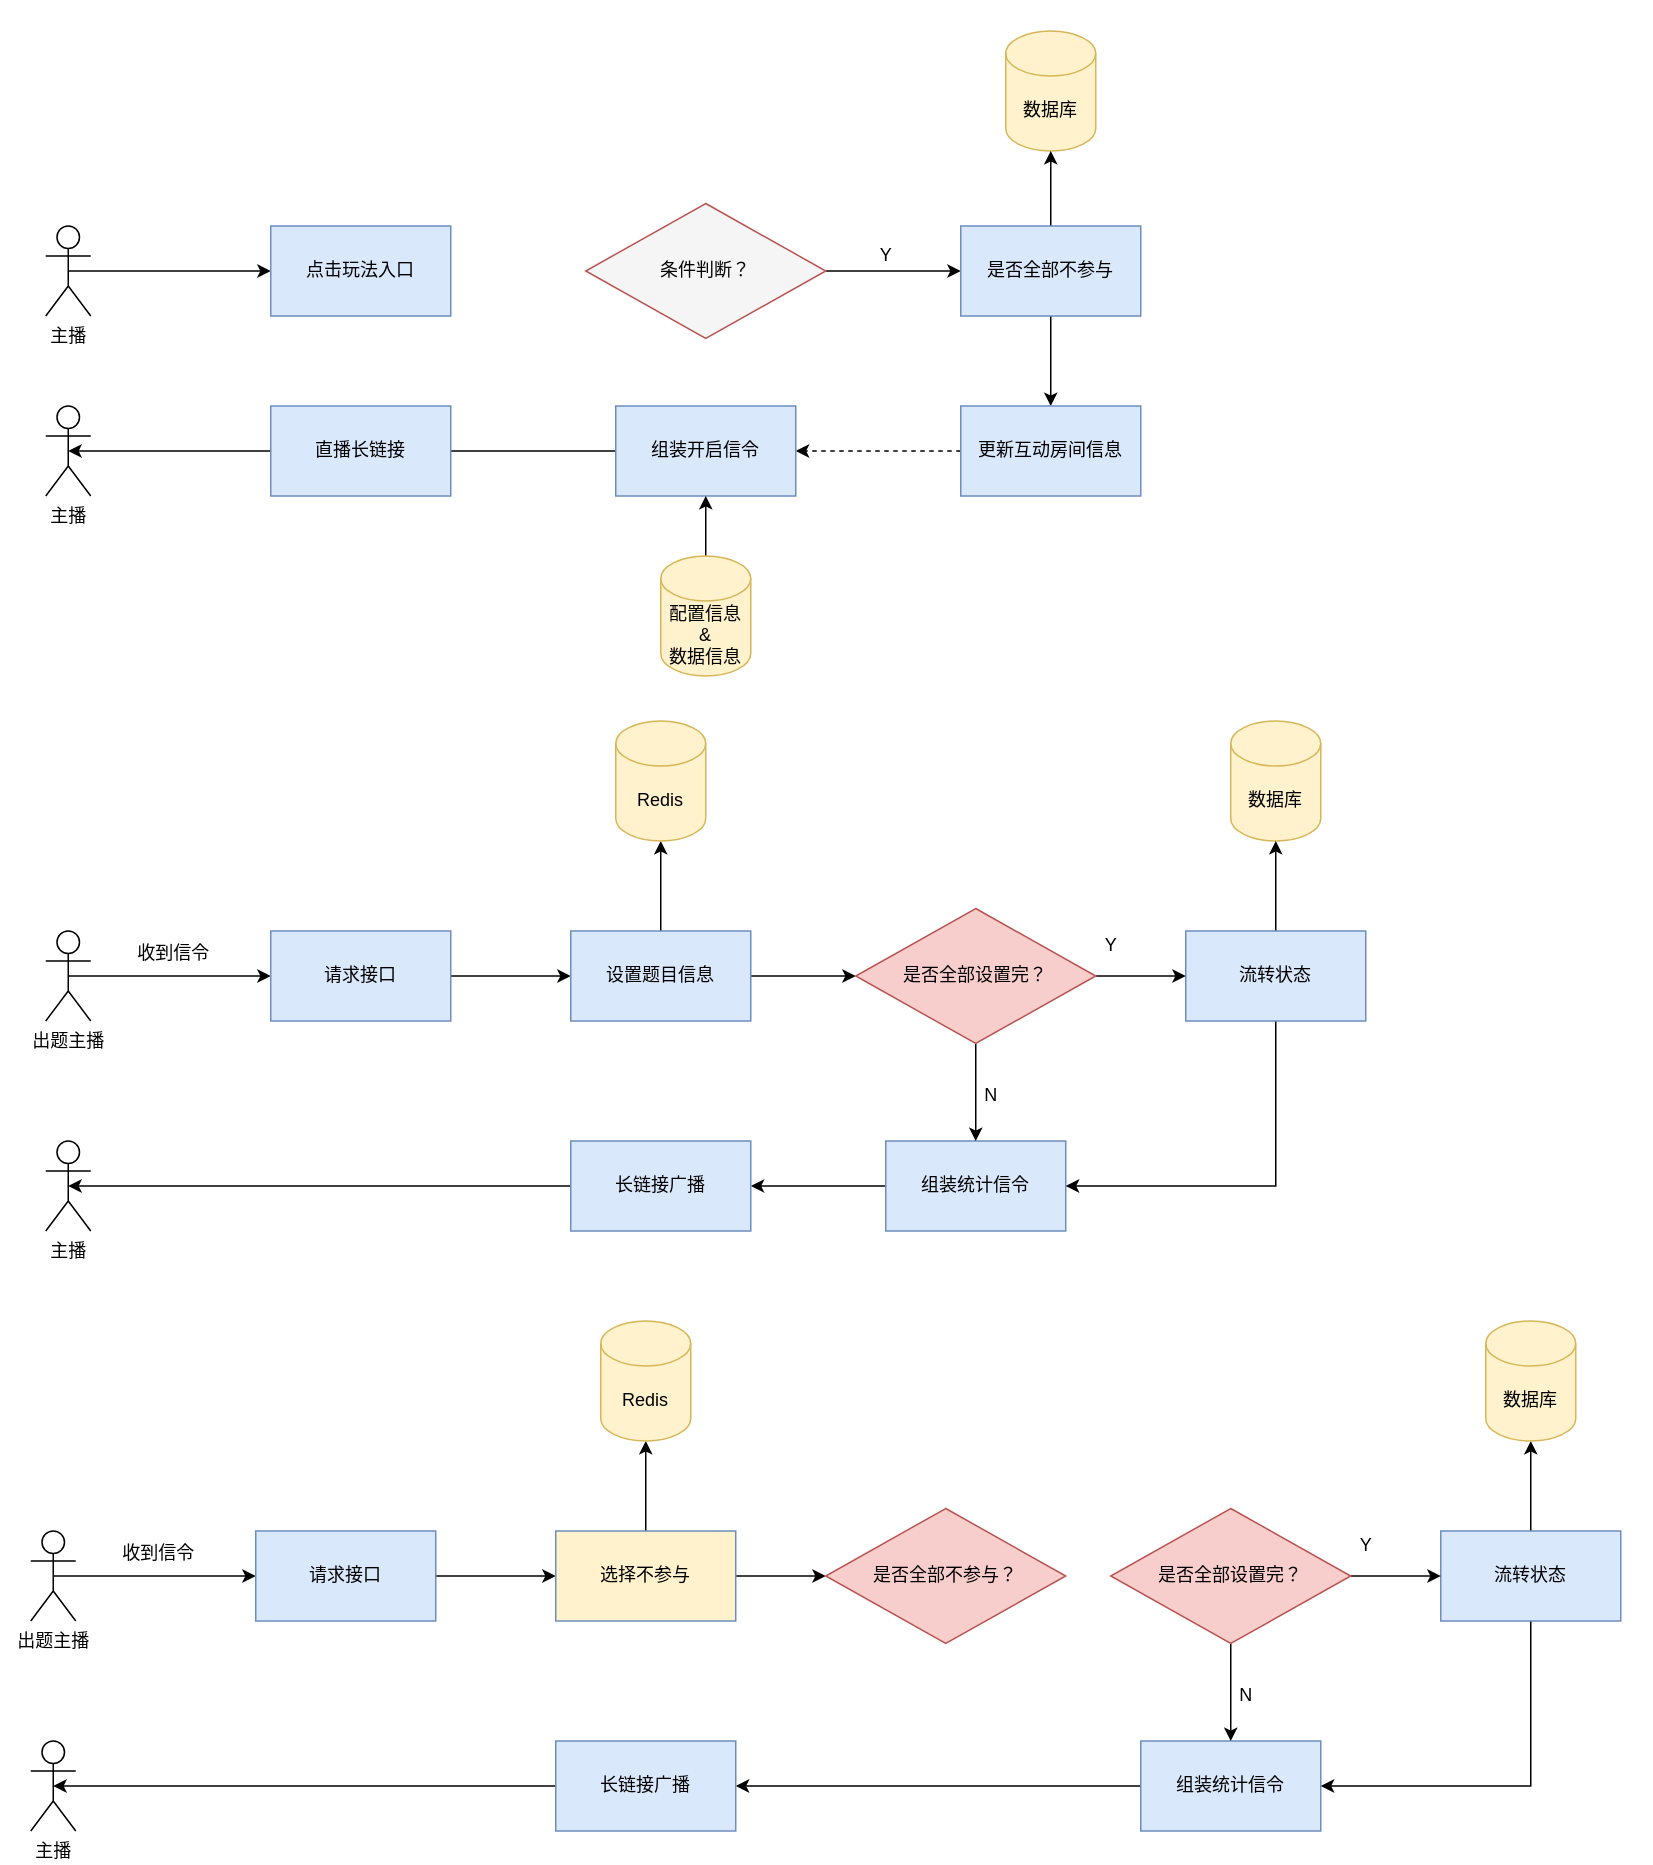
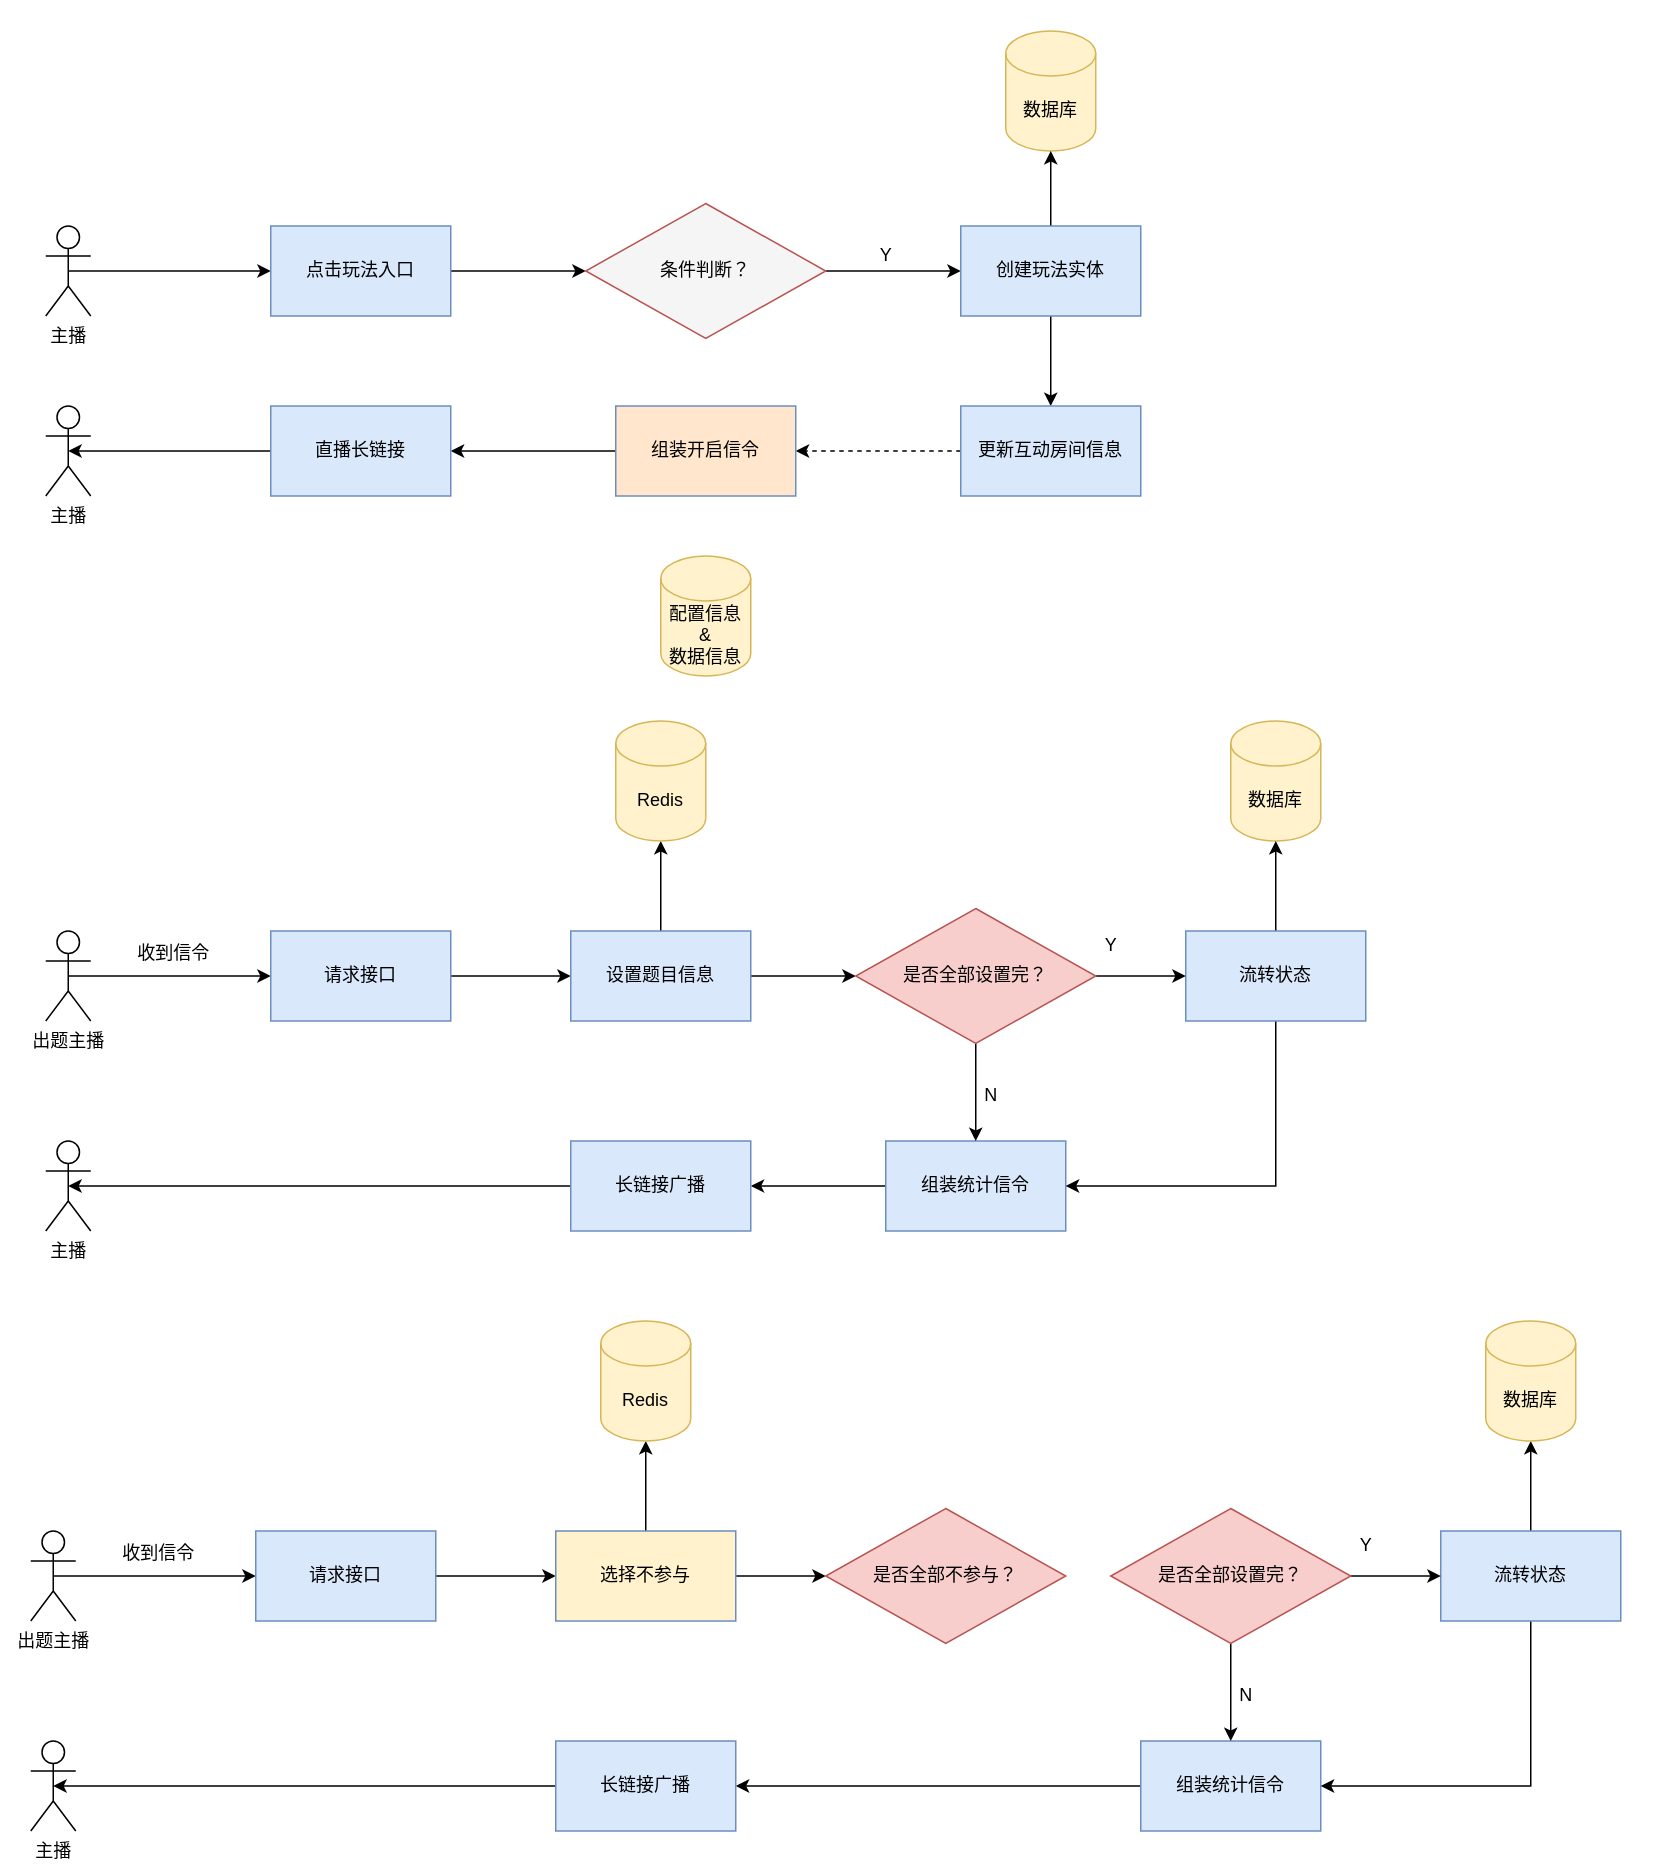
+ <mxCell id="4" style="edgeStyle=orthogonalEdgeStyle;rounded=0;orthogonalLoop=1;jettySize=auto;html=1;exitX=1;exitY=0.5;exitDx=0;exitDy=0;entryX=0;entryY=0.5;entryDx=0;entryDy=0;" edge="1" parent="1" source="5" target="8"><mxGeometry relative="1" as="geometry" /></mxCell>
- <mxCell id="11" value="是否全部不参与" style="rounded=0;whiteSpace=wrap;html=1;fillColor=#dae8fc;strokeColor=#6c8ebf;" vertex="1" parent="1"><mxGeometry x="640" y="150" width="120" height="60" as="geometry" /></mxCell>
+ <mxCell id="11" value="创建玩法实体" style="rounded=0;whiteSpace=wrap;html=1;fillColor=#dae8fc;strokeColor=#6c8ebf;" vertex="1" parent="1"><mxGeometry x="640" y="150" width="120" height="60" as="geometry" /></mxCell>
- <mxCell id="14" style="edgeStyle=orthogonalEdgeStyle;rounded=0;orthogonalLoop=1;jettySize=auto;html=1;exitX=0;exitY=0.5;exitDx=0;exitDy=0;entryX=1;entryY=0.5;entryDx=0;entryDy=0;endArrow=none;" edge="1" parent="1" source="15" target="20"><mxGeometry relative="1" as="geometry" /></mxCell>
+ <mxCell id="14" style="edgeStyle=orthogonalEdgeStyle;rounded=0;orthogonalLoop=1;jettySize=auto;html=1;exitX=0;exitY=0.5;exitDx=0;exitDy=0;entryX=1;entryY=0.5;entryDx=0;entryDy=0;" edge="1" parent="1" source="15" target="20"><mxGeometry relative="1" as="geometry" /></mxCell>
- <mxCell id="15" value="组装开启信令" style="rounded=0;whiteSpace=wrap;html=1;fillColor=#dae8fc;strokeColor=#6c8ebf;" vertex="1" parent="1"><mxGeometry x="410" y="270" width="120" height="60" as="geometry" /></mxCell>
+ <mxCell id="15" value="组装开启信令" style="rounded=0;whiteSpace=wrap;html=1;fillColor=#ffe6cc;strokeColor=#6c8ebf;" vertex="1" parent="1"><mxGeometry x="410" y="270" width="120" height="60" as="geometry" /></mxCell>
- <mxCell id="16" style="edgeStyle=orthogonalEdgeStyle;rounded=0;orthogonalLoop=1;jettySize=auto;html=1;exitX=0.5;exitY=0;exitDx=0;exitDy=0;exitPerimeter=0;entryX=0.5;entryY=1;entryDx=0;entryDy=0;" edge="1" parent="1" source="17" target="15"><mxGeometry relative="1" as="geometry" /></mxCell>
